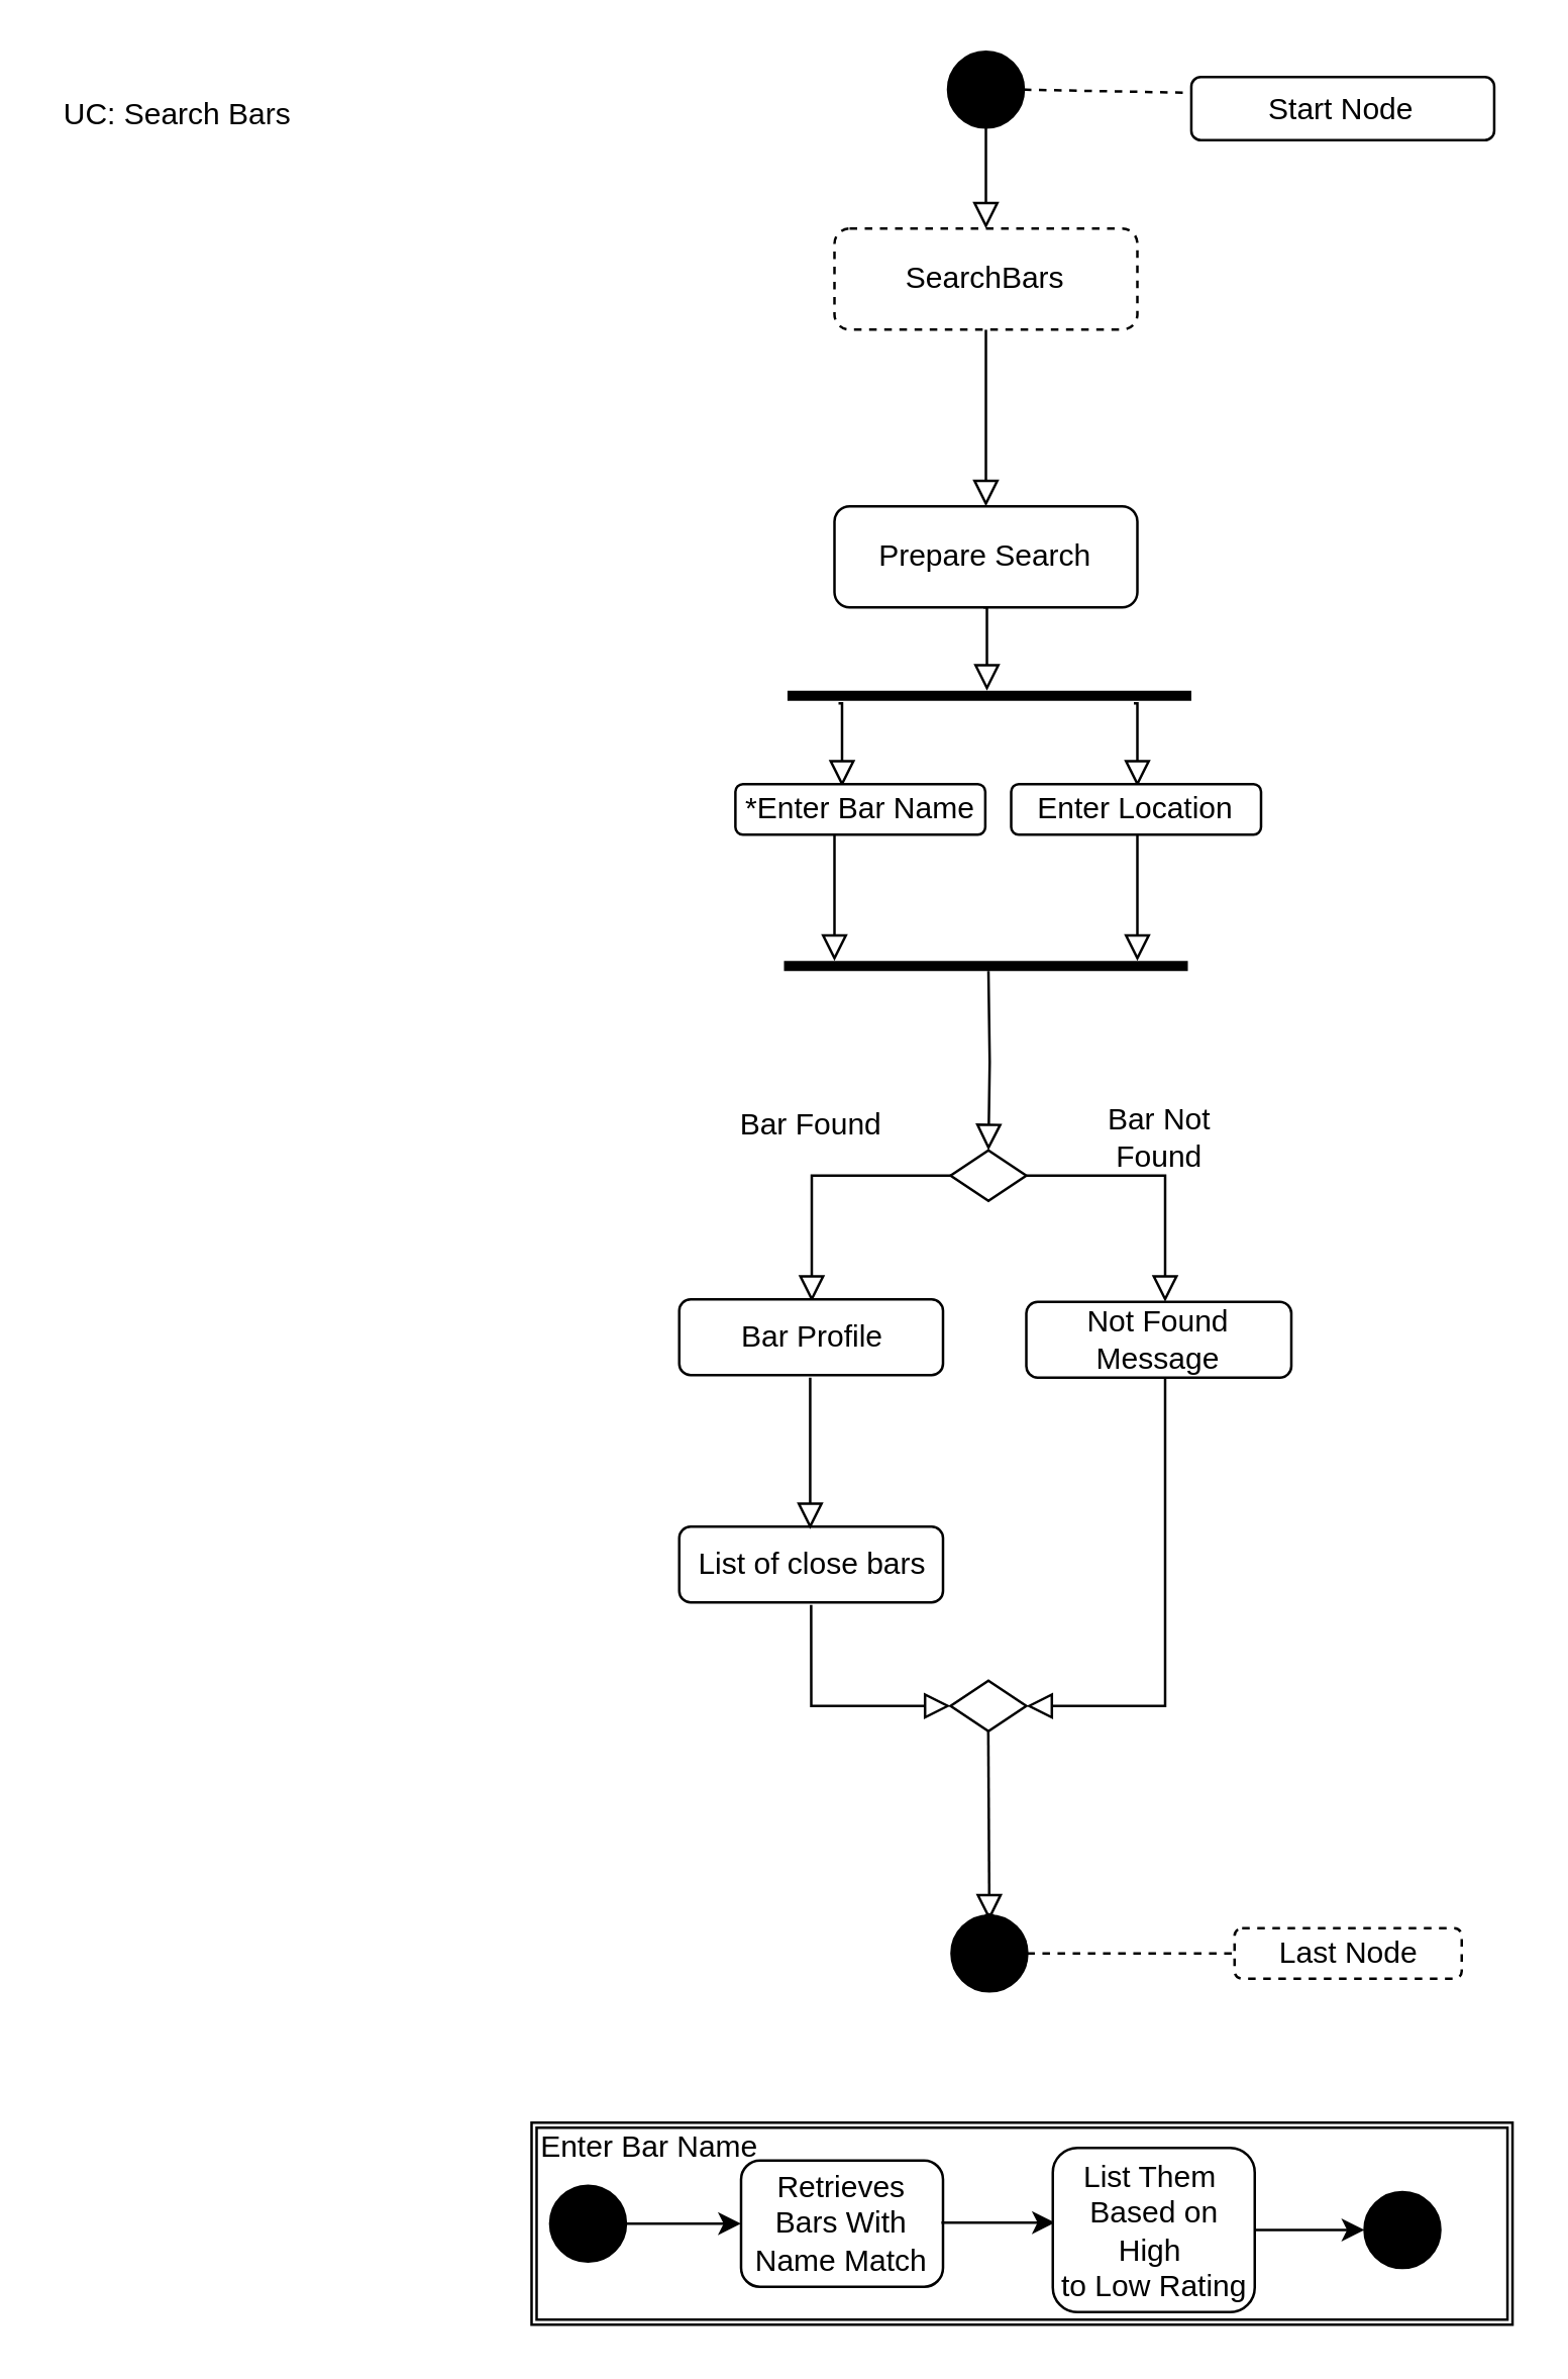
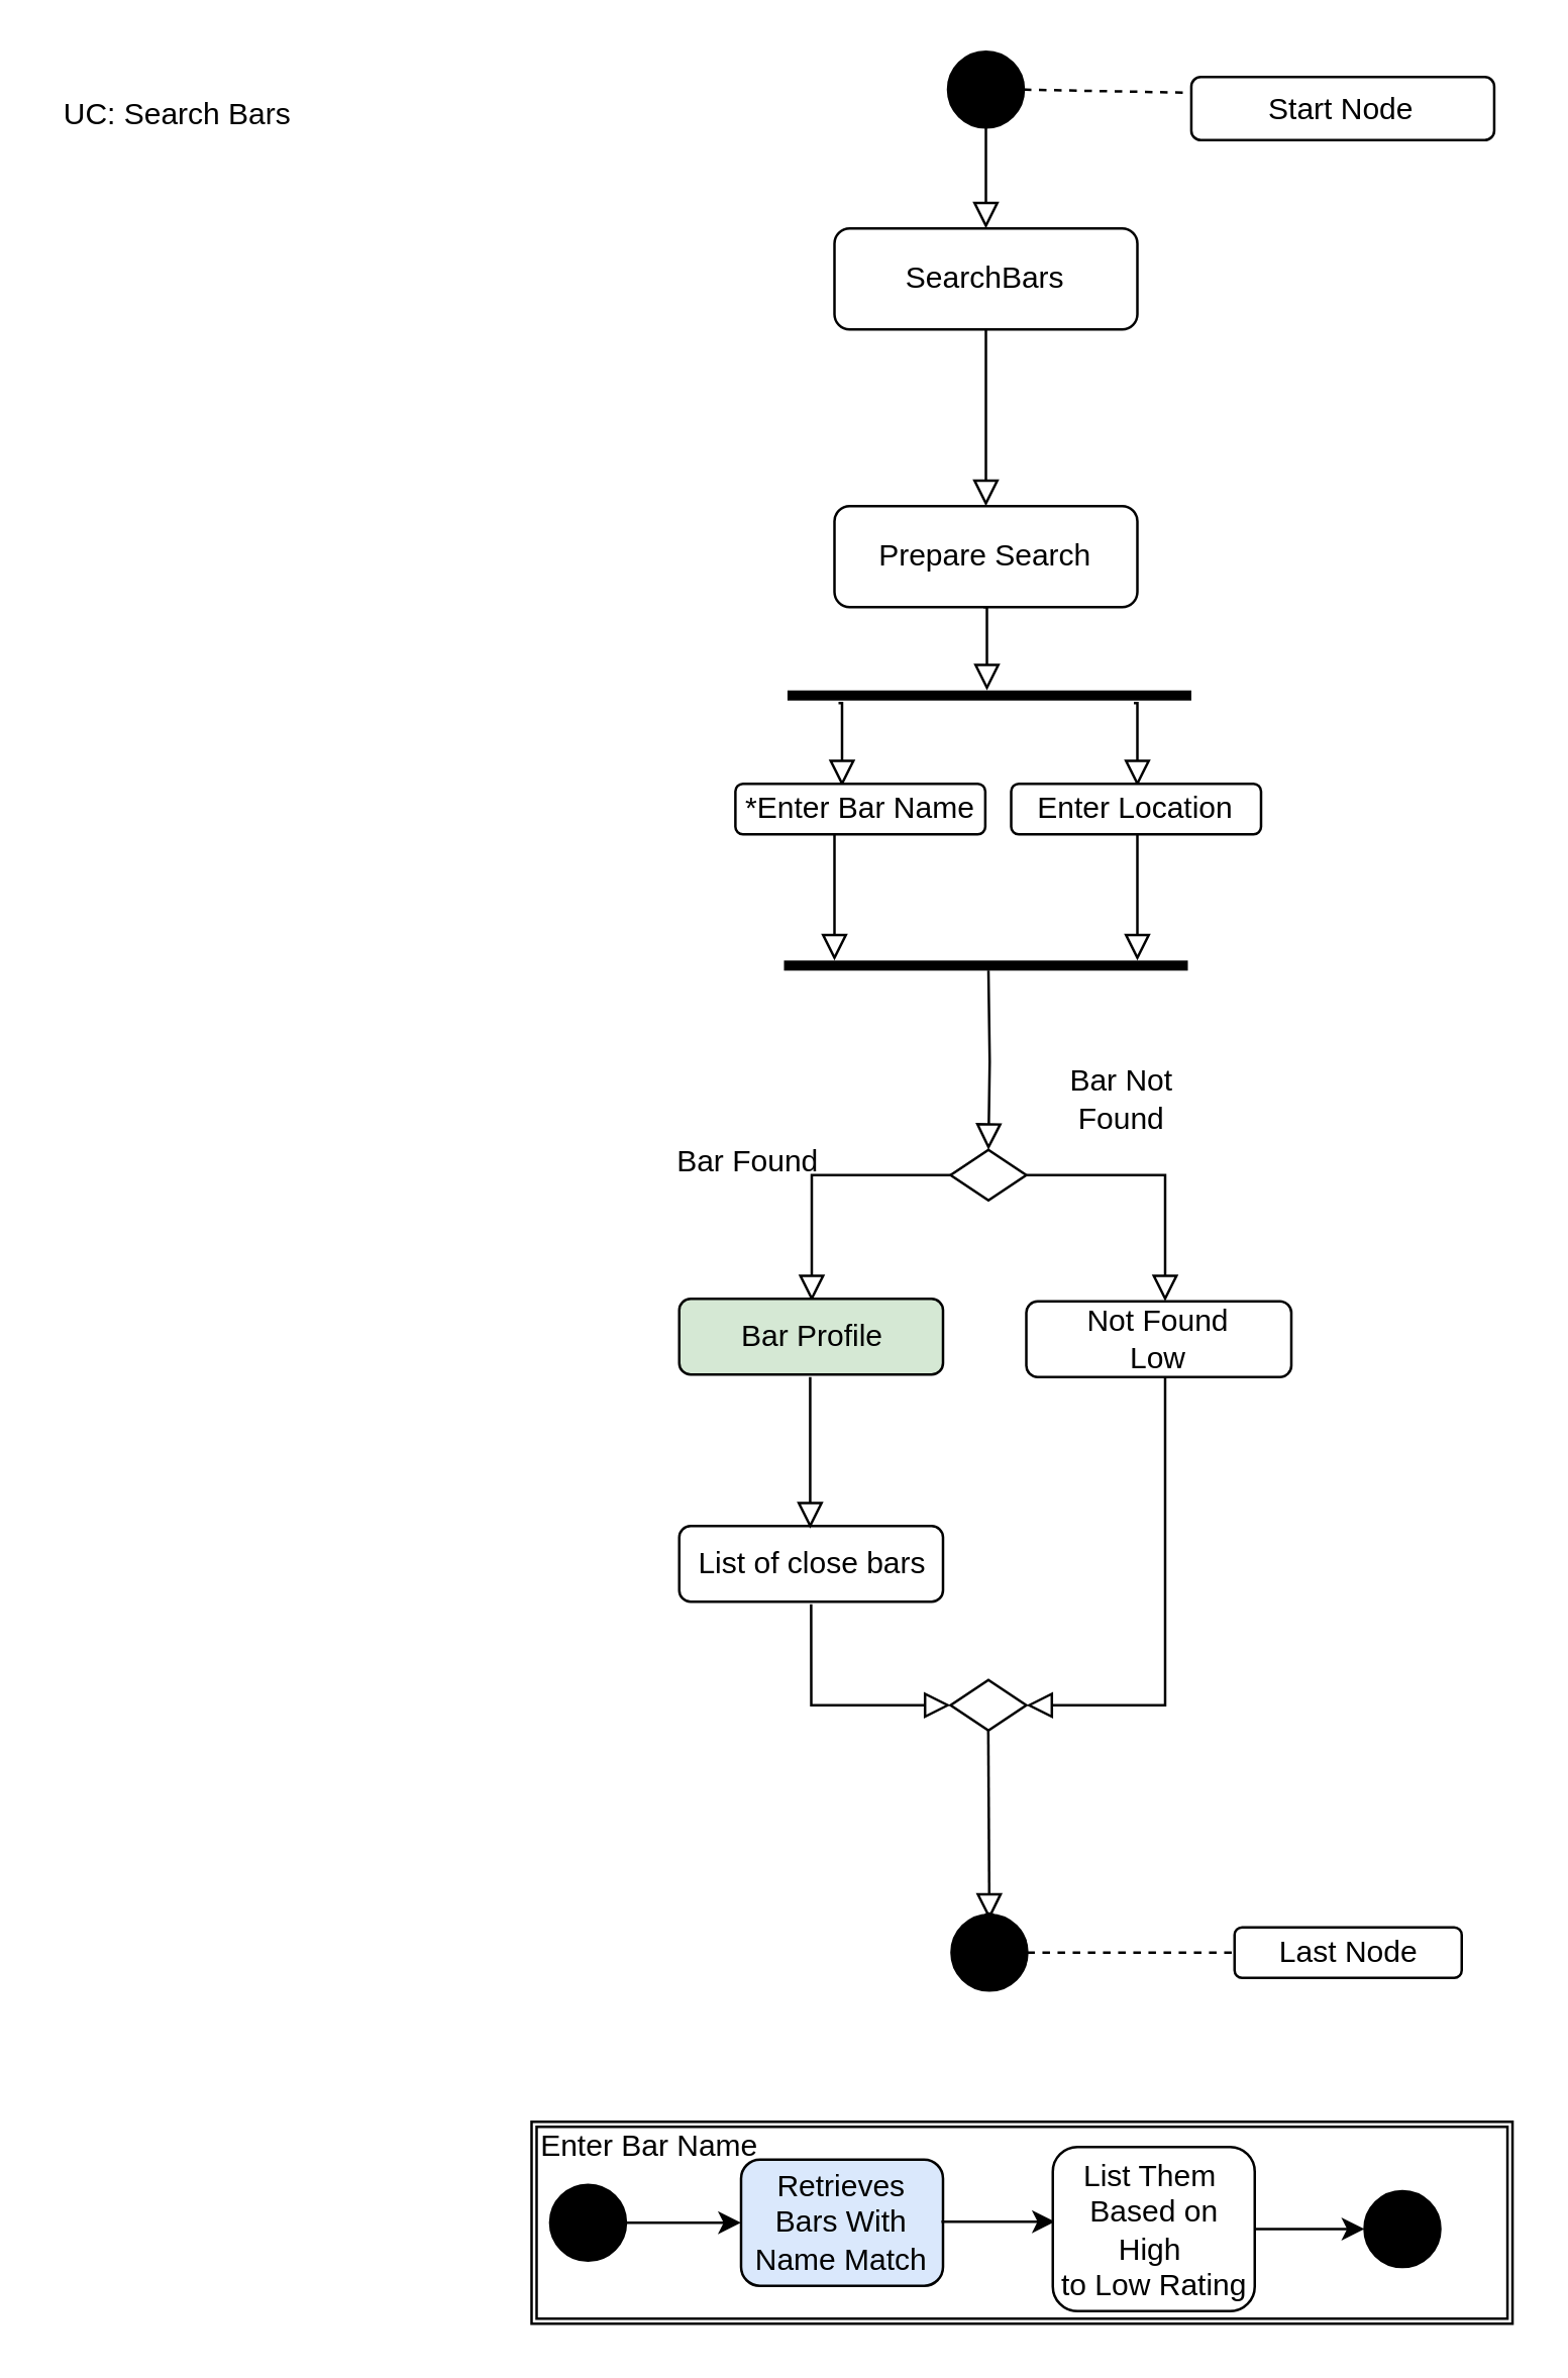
- <mxCell id="3" value="SearchBars" style="rounded=1;whiteSpace=wrap;html=1;fontSize=12;glass=0;strokeWidth=1;shadow=0;dashed=1;" parent="1" vertex="1"><mxGeometry x="330" y="90" width="120" height="40" as="geometry" /></mxCell>
+ <mxCell id="3" value="SearchBars" style="rounded=1;whiteSpace=wrap;html=1;fontSize=12;glass=0;strokeWidth=1;shadow=0;" parent="1" vertex="1"><mxGeometry x="330" y="90" width="120" height="40" as="geometry" /></mxCell>
- <mxCell id="22" value="Bar Found" style="text;html=1;align=center;verticalAlign=middle;whiteSpace=wrap;rounded=0;" parent="1" vertex="1"><mxGeometry x="290.75" y="430" width="60" height="30" as="geometry" /></mxCell>
+ <mxCell id="22" value="Bar Found" style="text;html=1;align=center;verticalAlign=middle;whiteSpace=wrap;rounded=0;" parent="1" vertex="1"><mxGeometry x="265.75" y="445" width="60" height="30" as="geometry" /></mxCell>
- <mxCell id="23" value="Bar Not Found" style="text;html=1;align=center;verticalAlign=middle;whiteSpace=wrap;rounded=0;" parent="1" vertex="1"><mxGeometry x="428.5" y="435" width="60" height="30" as="geometry" /></mxCell>
+ <mxCell id="23" value="Bar Not Found" style="text;html=1;align=center;verticalAlign=middle;whiteSpace=wrap;rounded=0;" parent="1" vertex="1"><mxGeometry x="413.5" y="420" width="60" height="30" as="geometry" /></mxCell>
- <mxCell id="6" value="Bar Profile" style="rounded=1;whiteSpace=wrap;html=1;fontSize=12;glass=0;strokeWidth=1;shadow=0;" parent="1" vertex="1"><mxGeometry x="268.5" y="514" width="104.5" height="30" as="geometry" /></mxCell>
+ <mxCell id="6" value="Bar Profile" style="rounded=1;whiteSpace=wrap;html=1;fontSize=12;glass=0;strokeWidth=1;shadow=0;fillColor=#d5e8d4;" parent="1" vertex="1"><mxGeometry x="268.5" y="514" width="104.5" height="30" as="geometry" /></mxCell>
- <mxCell id="14" value="Not Found&lt;div&gt;Message&lt;/div&gt;" style="rounded=1;whiteSpace=wrap;html=1;fontSize=12;glass=0;strokeWidth=1;shadow=0;" parent="1" vertex="1"><mxGeometry x="406" y="515" width="105" height="30" as="geometry" /></mxCell>
+ <mxCell id="14" value="Not Found&lt;div&gt;Low&lt;/div&gt;" style="rounded=1;whiteSpace=wrap;html=1;fontSize=12;glass=0;strokeWidth=1;shadow=0;" parent="1" vertex="1"><mxGeometry x="406" y="515" width="105" height="30" as="geometry" /></mxCell>
- <mxCell id="24" value="Last Node" style="rounded=1;whiteSpace=wrap;html=1;fontSize=12;glass=0;strokeWidth=1;shadow=0;dashed=1;" parent="1" vertex="1"><mxGeometry x="488.5" y="763" width="90" height="20" as="geometry" /></mxCell>
+ <mxCell id="24" value="Last Node" style="rounded=1;whiteSpace=wrap;html=1;fontSize=12;glass=0;strokeWidth=1;shadow=0;" parent="1" vertex="1"><mxGeometry x="488.5" y="763" width="90" height="20" as="geometry" /></mxCell>
- <mxCell id="40" value="Retrieves Bars With Name Match" style="rounded=1;whiteSpace=wrap;html=1;fontSize=12;glass=0;strokeWidth=1;shadow=0;" parent="1" vertex="1"><mxGeometry x="293" y="855" width="80" height="50" as="geometry" /></mxCell>
+ <mxCell id="40" value="Retrieves Bars With Name Match" style="rounded=1;whiteSpace=wrap;html=1;fontSize=12;glass=0;strokeWidth=1;shadow=0;fillColor=#dae8fc;" parent="1" vertex="1"><mxGeometry x="293" y="855" width="80" height="50" as="geometry" /></mxCell>
